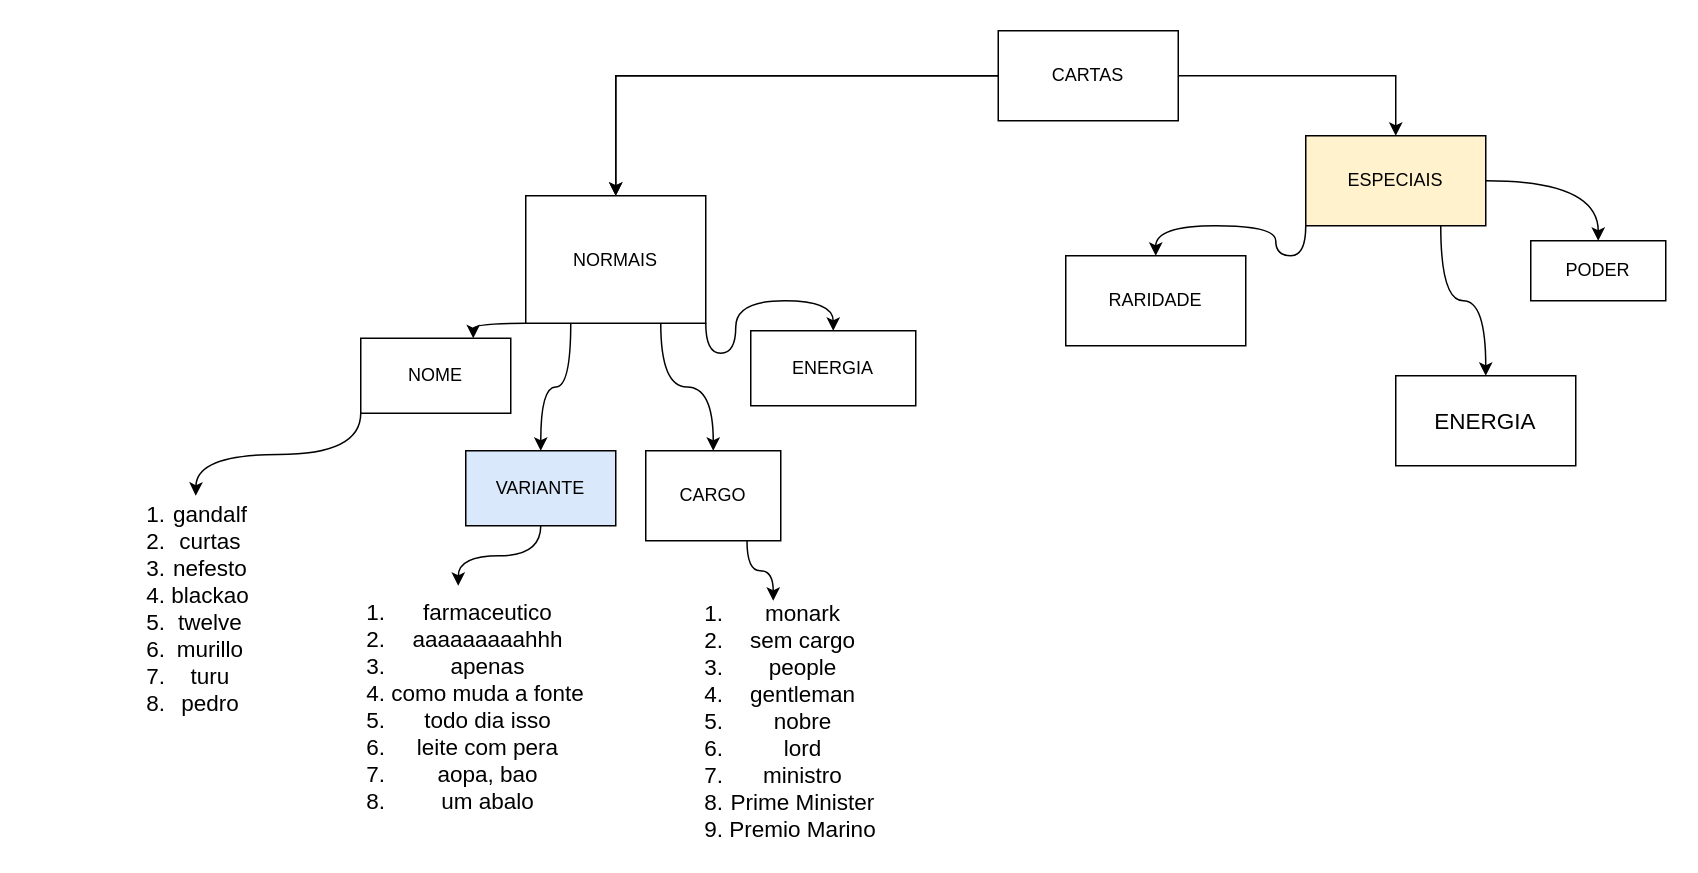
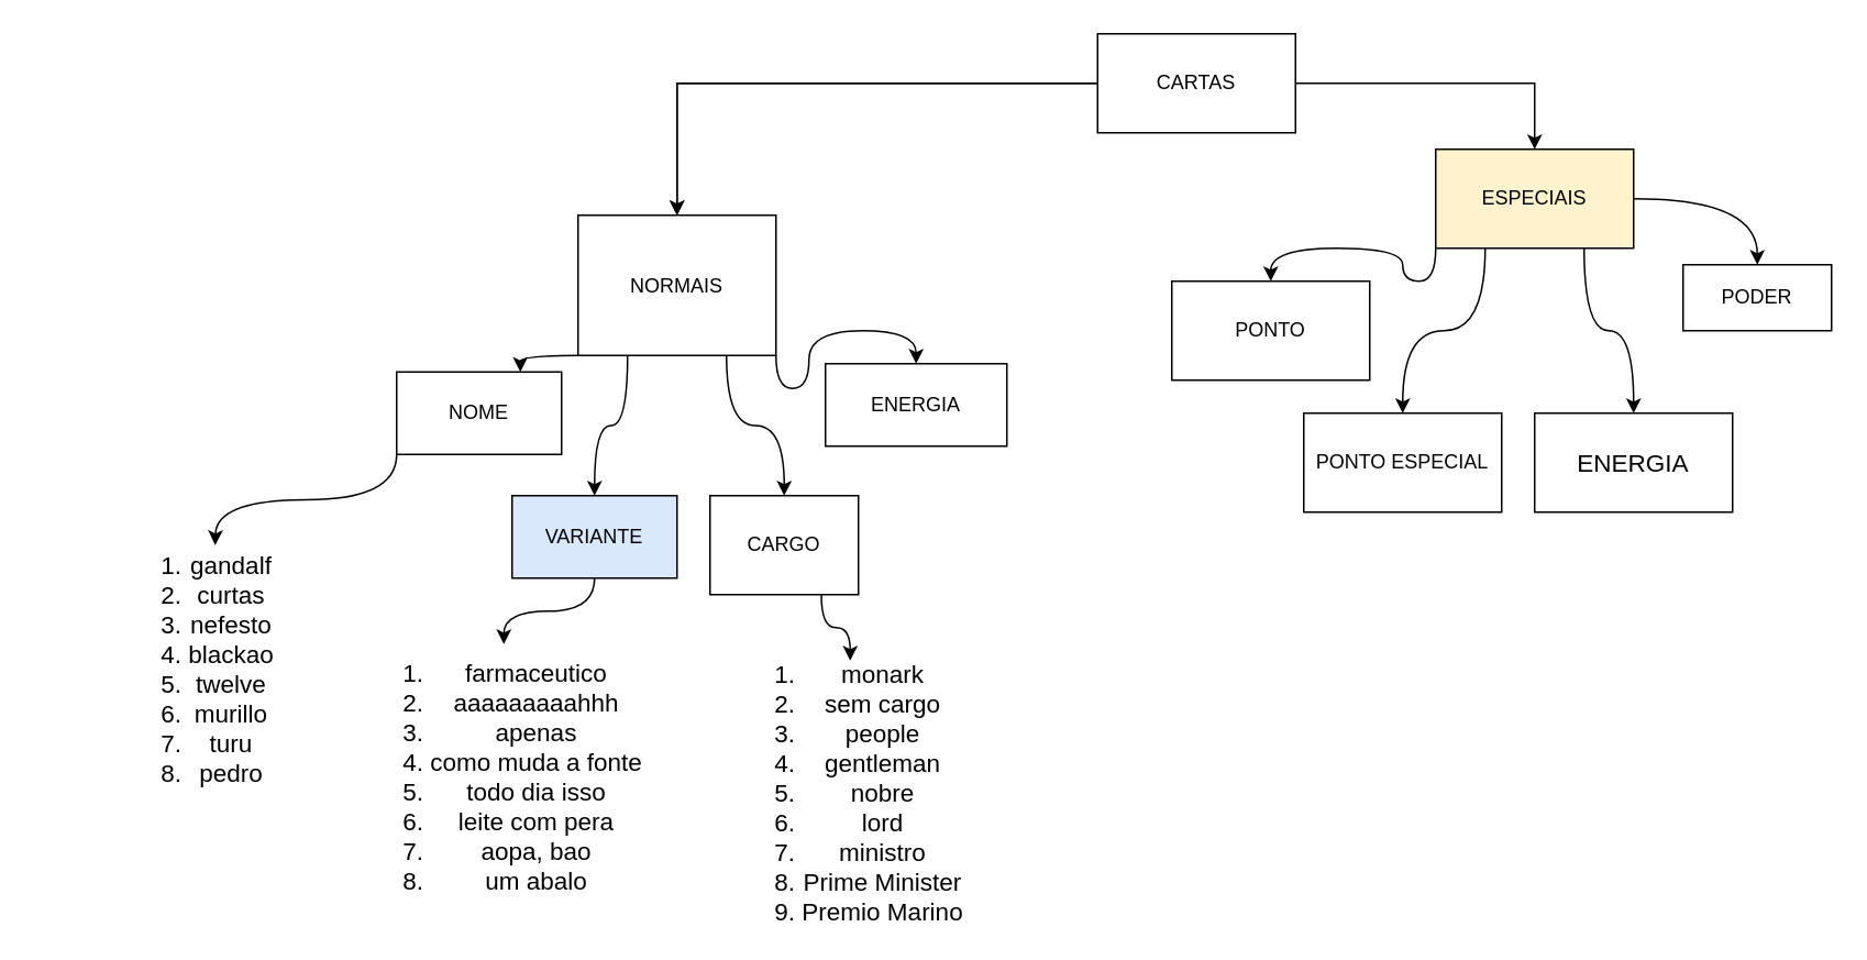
+ <mxCell id="13" style="edgeStyle=orthogonalEdgeStyle;curved=1;rounded=0;orthogonalLoop=1;jettySize=auto;html=1;exitX=0.25;exitY=1;exitDx=0;exitDy=0;entryX=0.5;entryY=0;entryDx=0;entryDy=0;fontSize=15;" edge="1" parent="1" source="15" target="25"><mxGeometry relative="1" as="geometry" /></mxCell>
- <mxCell id="23" value="RARIDADE" style="whiteSpace=wrap;html=1;rounded=0;" vertex="1" parent="1"><mxGeometry x="710" y="170" width="120" height="60" as="geometry" /></mxCell>
+ <mxCell id="23" value="PONTO" style="whiteSpace=wrap;html=1;rounded=0;" vertex="1" parent="1"><mxGeometry x="710" y="170" width="120" height="60" as="geometry" /></mxCell>
+ <mxCell id="25" value="PONTO ESPECIAL" style="rounded=0;whiteSpace=wrap;html=1;" vertex="1" parent="1"><mxGeometry x="790" y="250" width="120" height="60" as="geometry" /></mxCell>
